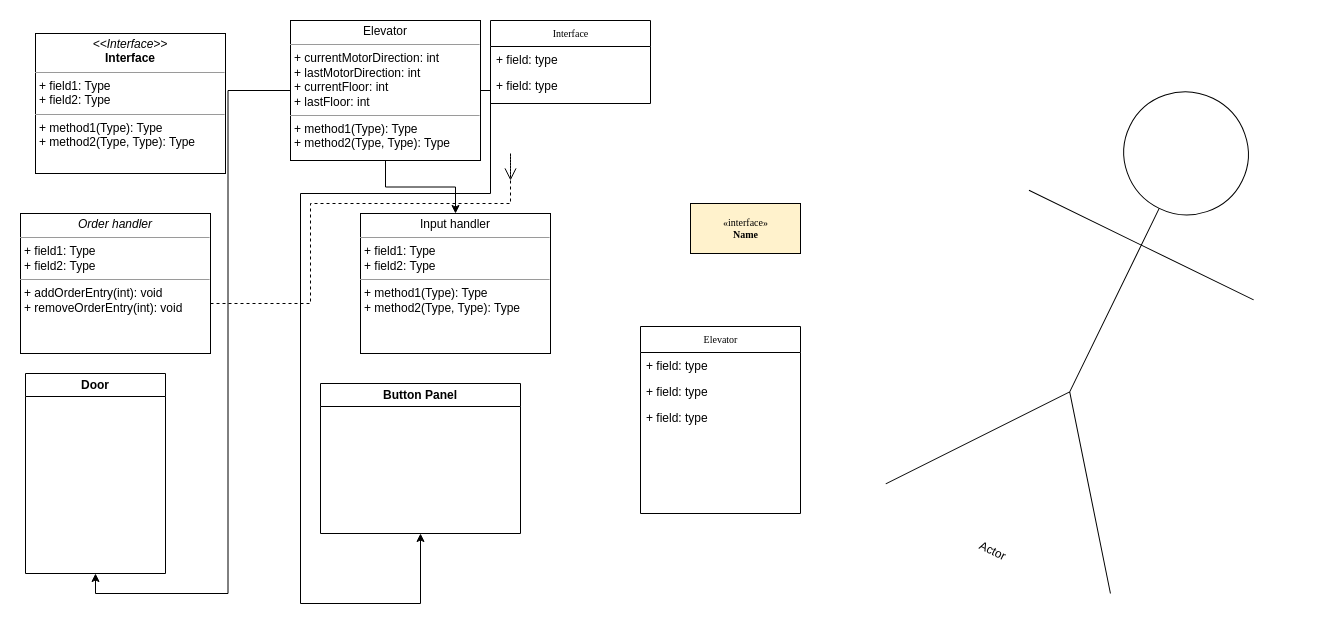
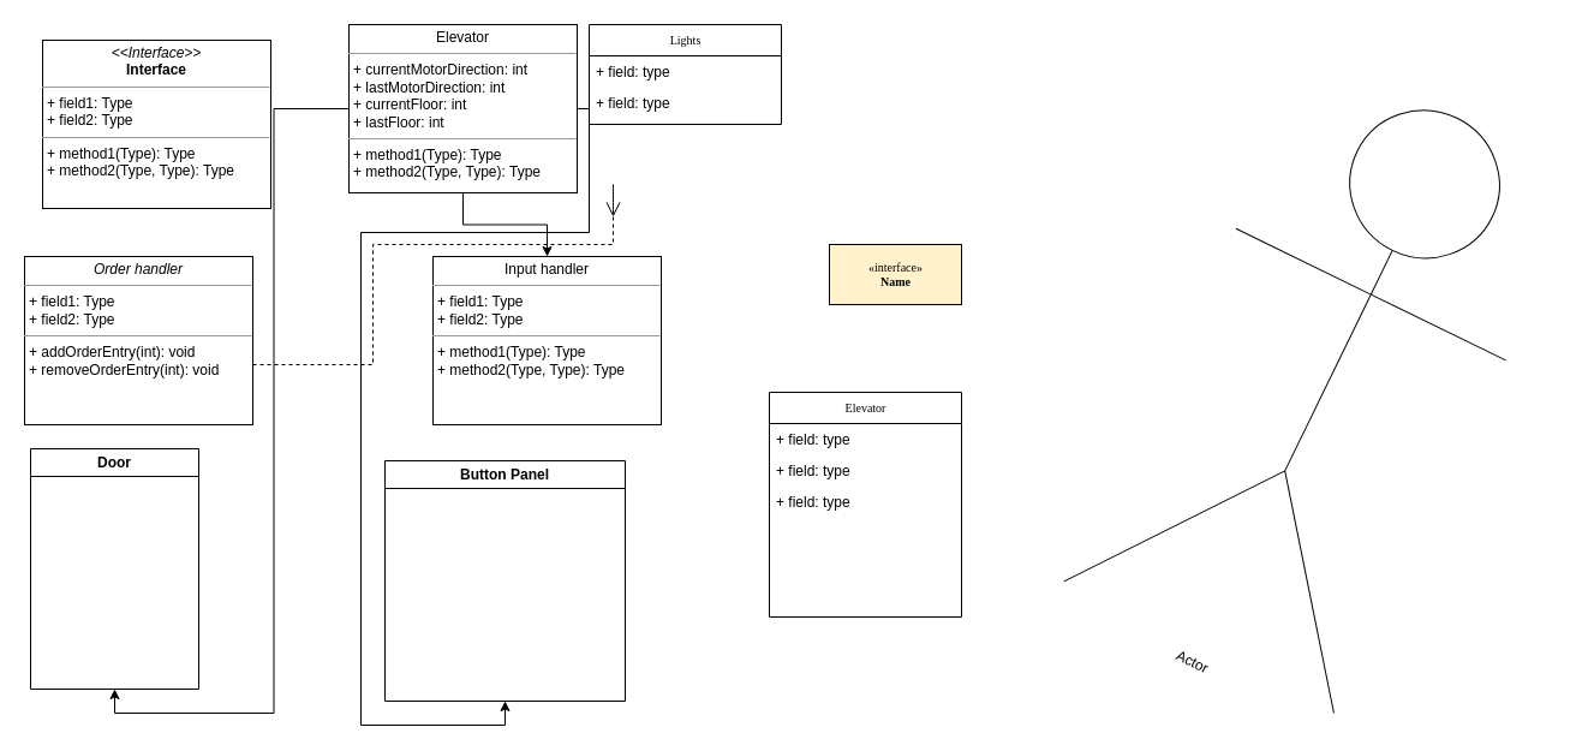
- <mxCell id="6" value="Interface" style="swimlane;html=1;fontStyle=0;childLayout=stackLayout;horizontal=1;startSize=26;fillColor=none;horizontalStack=0;resizeParent=1;resizeLast=0;collapsible=1;marginBottom=0;swimlaneFillColor=#ffffff;rounded=0;shadow=0;comic=0;labelBackgroundColor=none;strokeWidth=1;fontFamily=Verdana;fontSize=10;align=center;" parent="1" vertex="1"><mxGeometry x="490" y="20" width="160" height="83" as="geometry" /></mxCell>
+ <mxCell id="6" value="Lights" style="swimlane;html=1;fontStyle=0;childLayout=stackLayout;horizontal=1;startSize=26;fillColor=none;horizontalStack=0;resizeParent=1;resizeLast=0;collapsible=1;marginBottom=0;swimlaneFillColor=#ffffff;rounded=0;shadow=0;comic=0;labelBackgroundColor=none;strokeWidth=1;fontFamily=Verdana;fontSize=10;align=center;" parent="1" vertex="1"><mxGeometry x="490" y="20" width="160" height="83" as="geometry" /></mxCell>
- <mxCell id="19" value="Button Panel" style="swimlane;whiteSpace=wrap;html=1;" vertex="1" parent="1"><mxGeometry x="320" y="383" width="200" height="150" as="geometry" /></mxCell>
+ <mxCell id="19" value="Button Panel" style="swimlane;whiteSpace=wrap;html=1;" vertex="1" parent="1"><mxGeometry x="320" y="383" width="200" height="200" as="geometry" /></mxCell>
